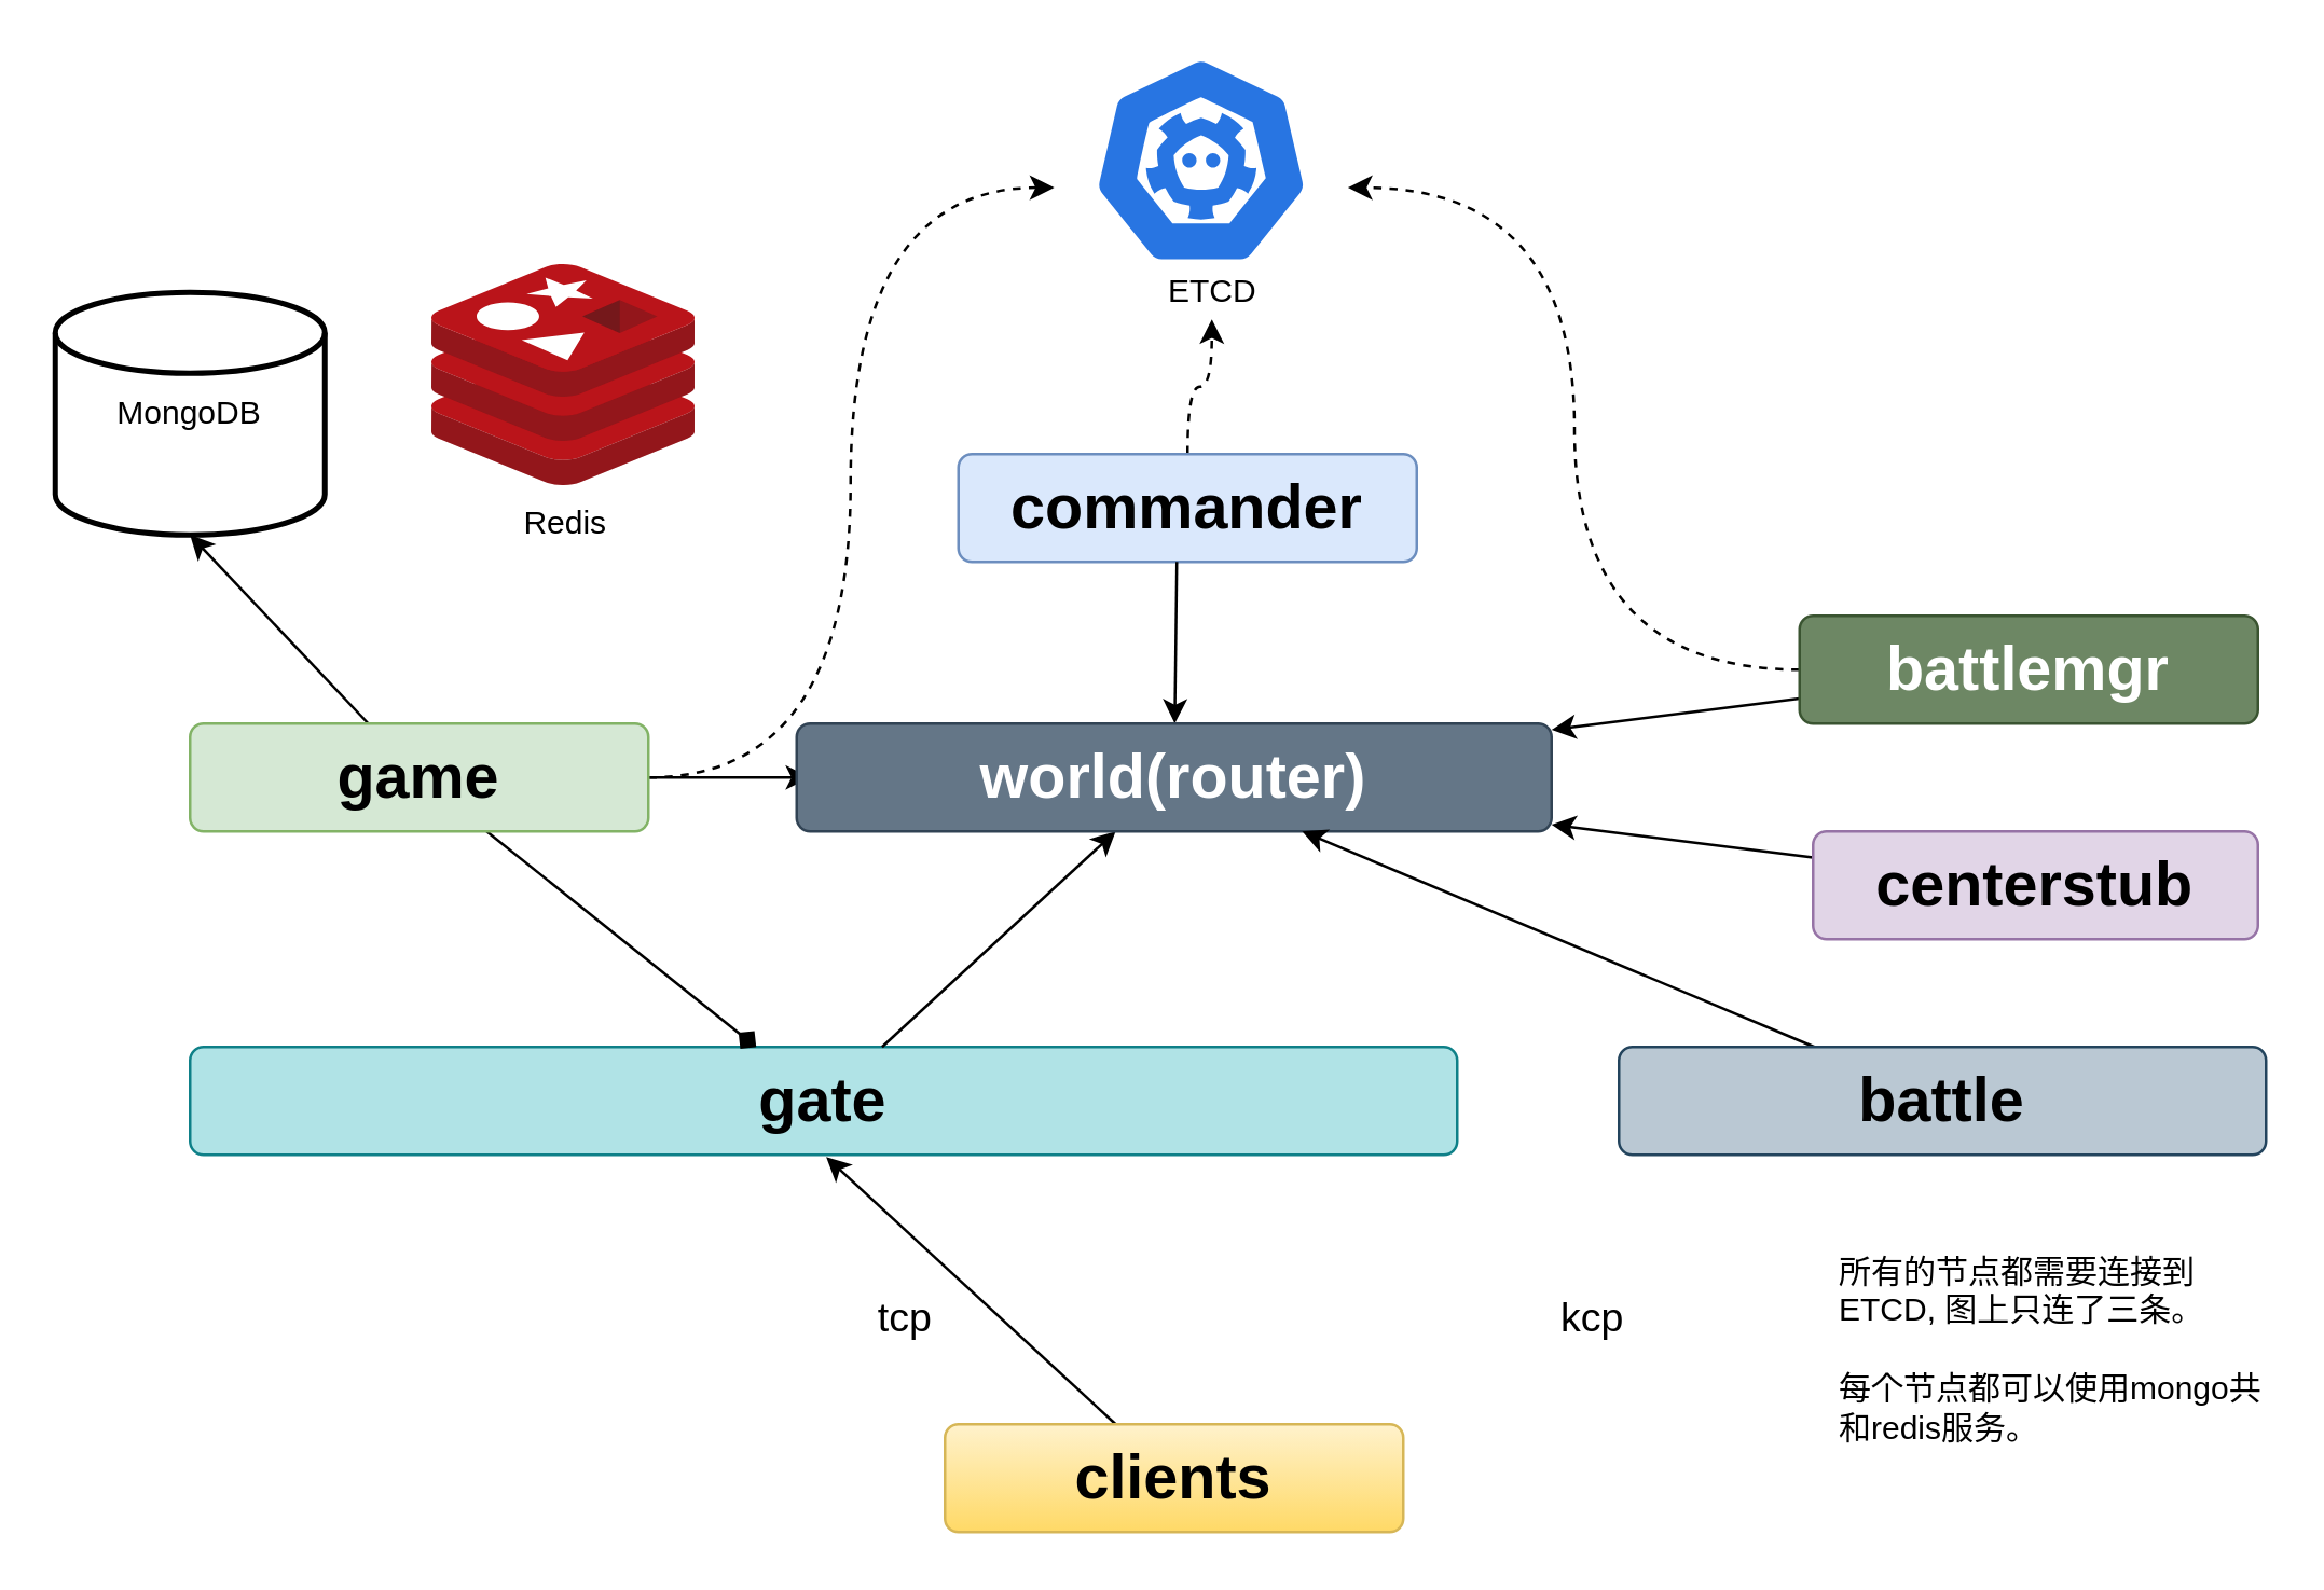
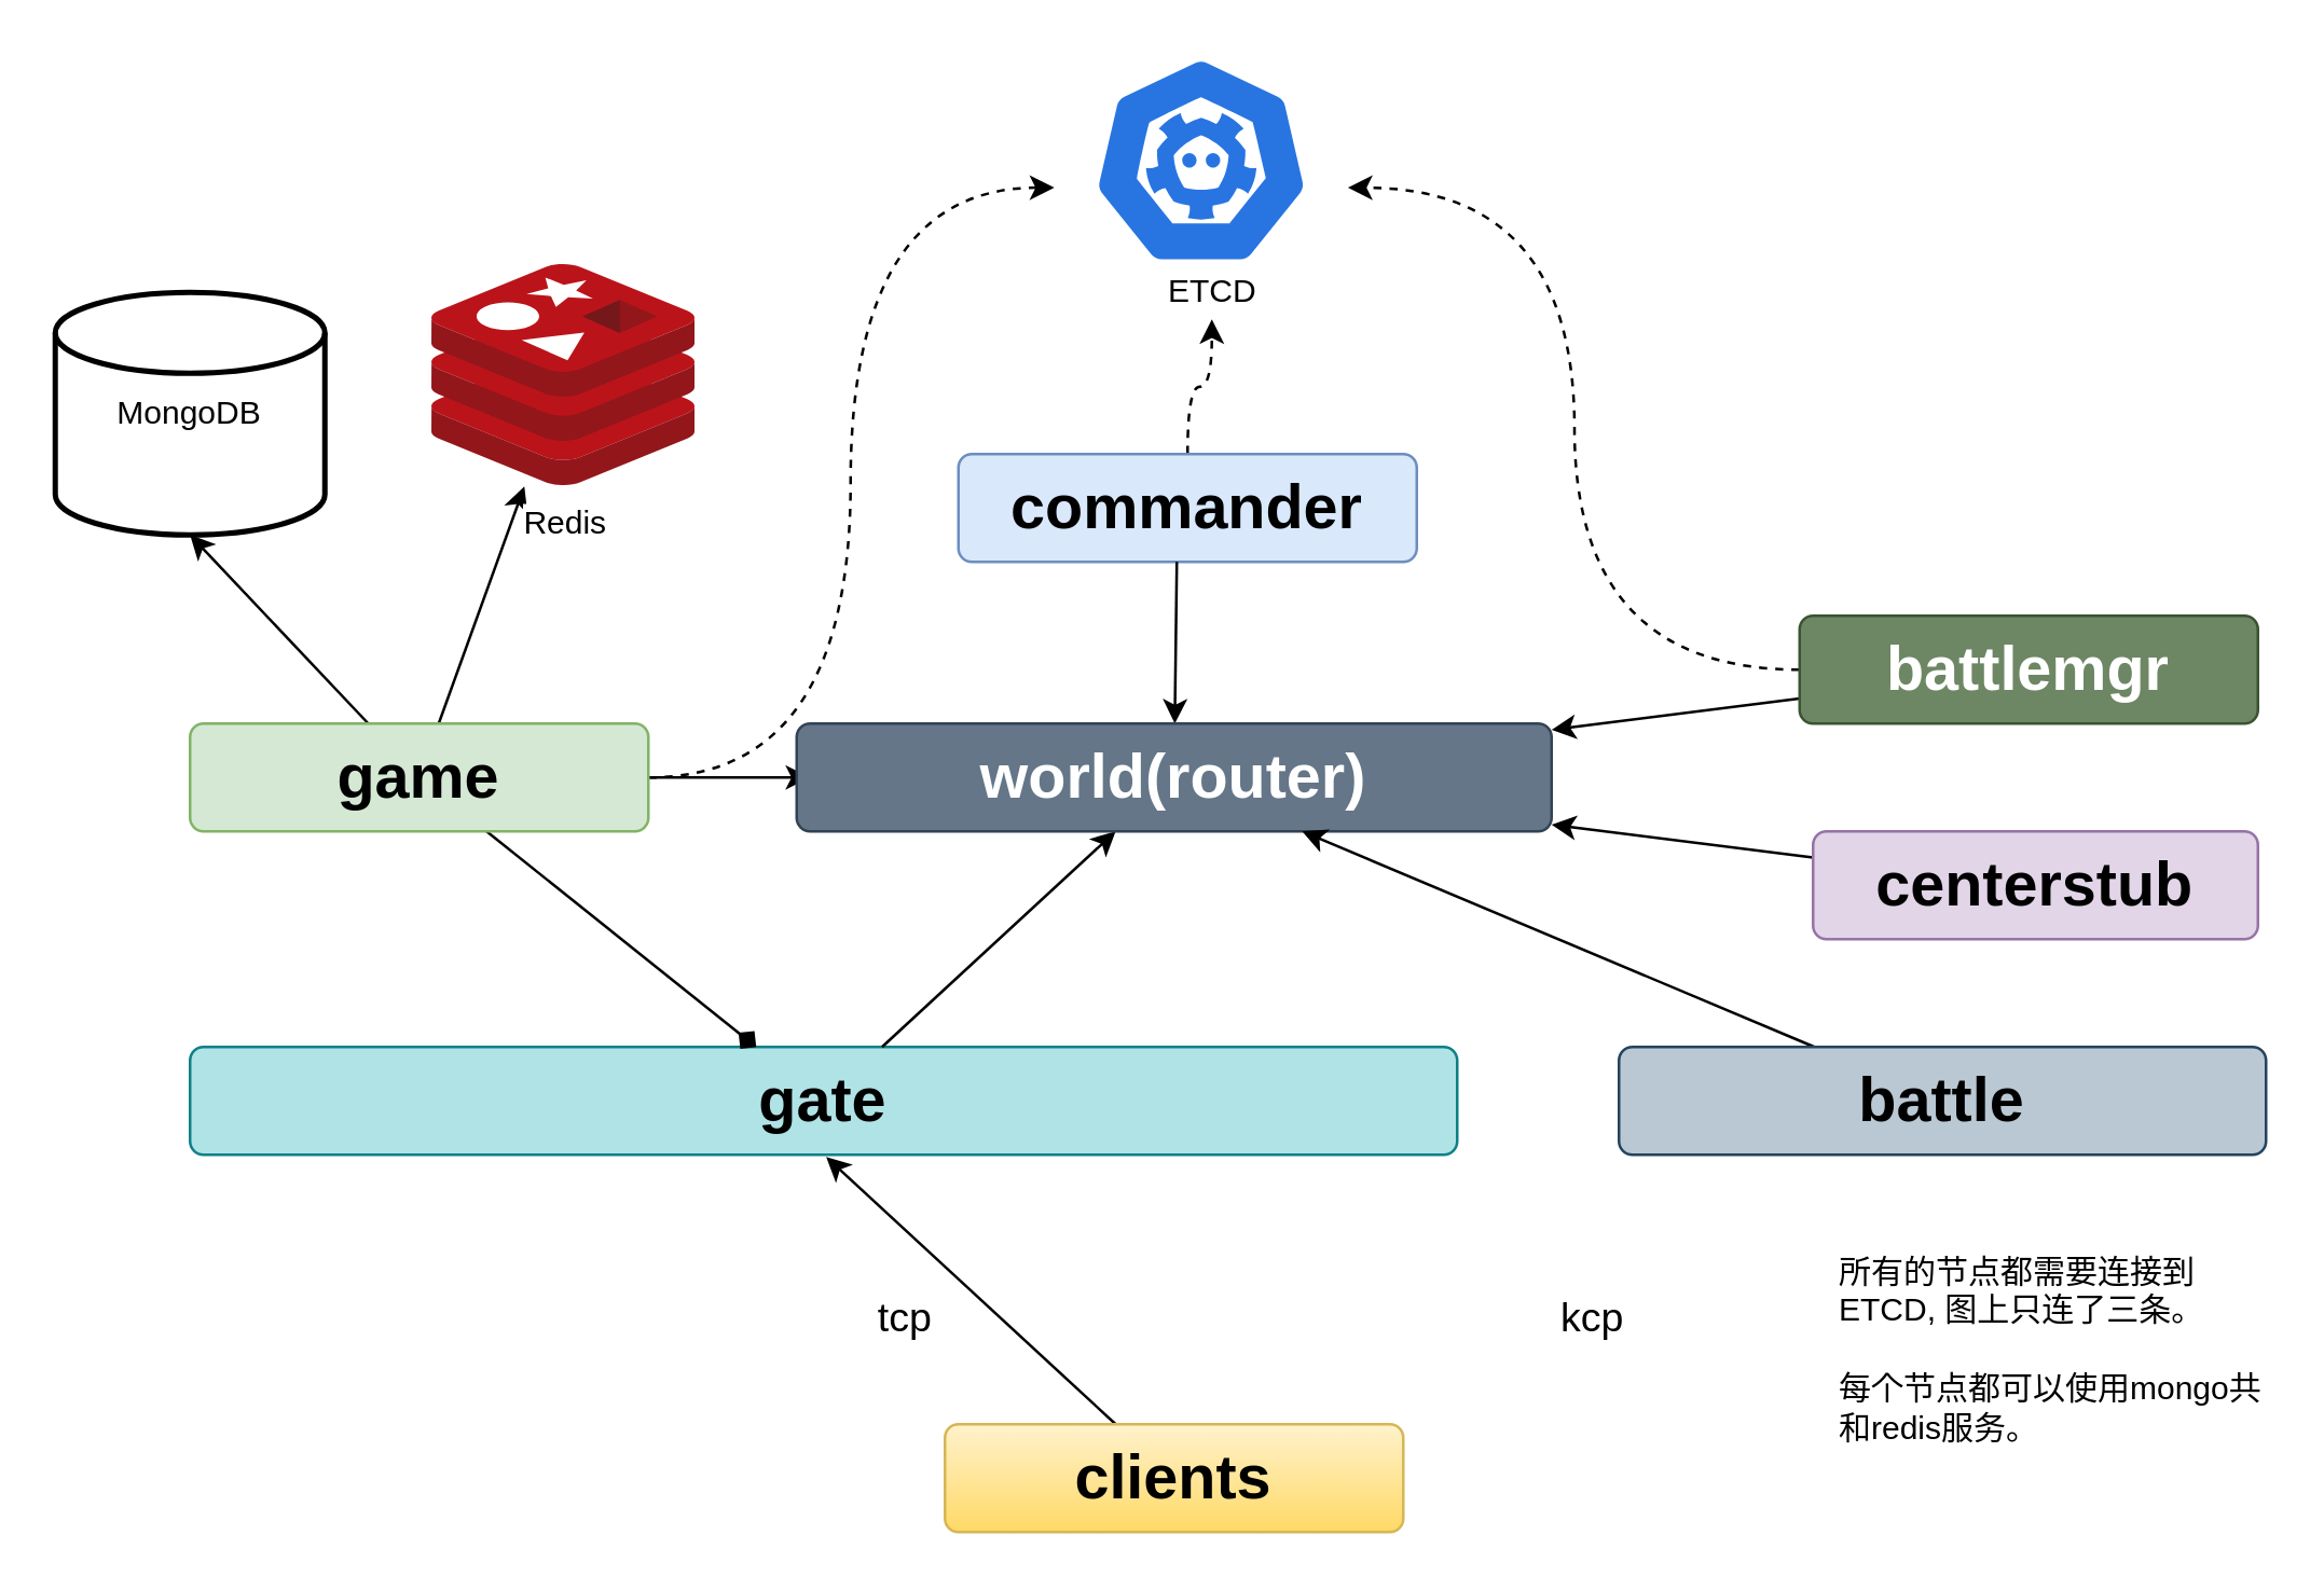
+ <mxCell id="8" style="edgeStyle=none;rounded=0;orthogonalLoop=1;jettySize=auto;html=1;" edge="1" parent="1" source="10" target="27"><mxGeometry relative="1" as="geometry" /></mxCell>
